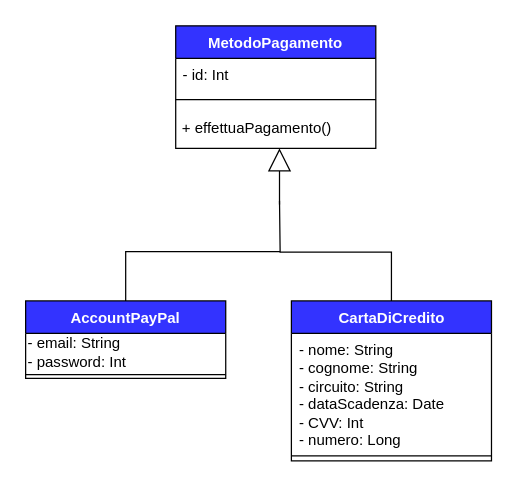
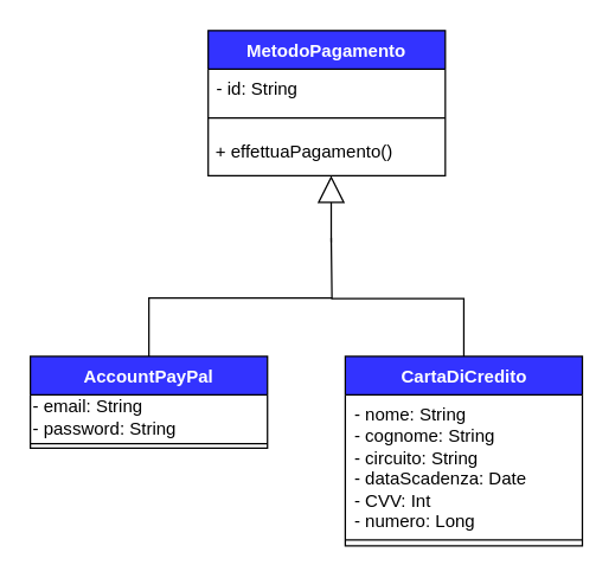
- <mxCell id="3" value="- id: Int&#10;&#10;" style="text;strokeColor=none;fillColor=none;align=left;verticalAlign=top;spacingLeft=4;spacingRight=4;overflow=hidden;rotatable=0;points=[[0,0.5],[1,0.5]];portConstraint=eastwest;" parent="2" vertex="1"><mxGeometry y="26" width="160" height="24" as="geometry" /></mxCell>
+ <mxCell id="3" value="- id: String&#10;&#10;" style="text;strokeColor=none;fillColor=none;align=left;verticalAlign=top;spacingLeft=4;spacingRight=4;overflow=hidden;rotatable=0;points=[[0,0.5],[1,0.5]];portConstraint=eastwest;" parent="2" vertex="1"><mxGeometry y="26" width="160" height="24" as="geometry" /></mxCell>
- <mxCell id="7" value="&lt;div align=&quot;left&quot;&gt;- email: String&lt;/div&gt;&lt;div align=&quot;left&quot;&gt;- password: Int&lt;br&gt;&lt;/div&gt;" style="text;strokeColor=none;align=left;fillColor=none;html=1;verticalAlign=middle;whiteSpace=wrap;rounded=0;" vertex="1" parent="6"><mxGeometry y="26" width="160" height="30" as="geometry" /></mxCell>
+ <mxCell id="7" value="&lt;div align=&quot;left&quot;&gt;- email: String&lt;/div&gt;&lt;div align=&quot;left&quot;&gt;- password: String&lt;br&gt;&lt;/div&gt;" style="text;strokeColor=none;align=left;fillColor=none;html=1;verticalAlign=middle;whiteSpace=wrap;rounded=0;" vertex="1" parent="6"><mxGeometry y="26" width="160" height="30" as="geometry" /></mxCell>
